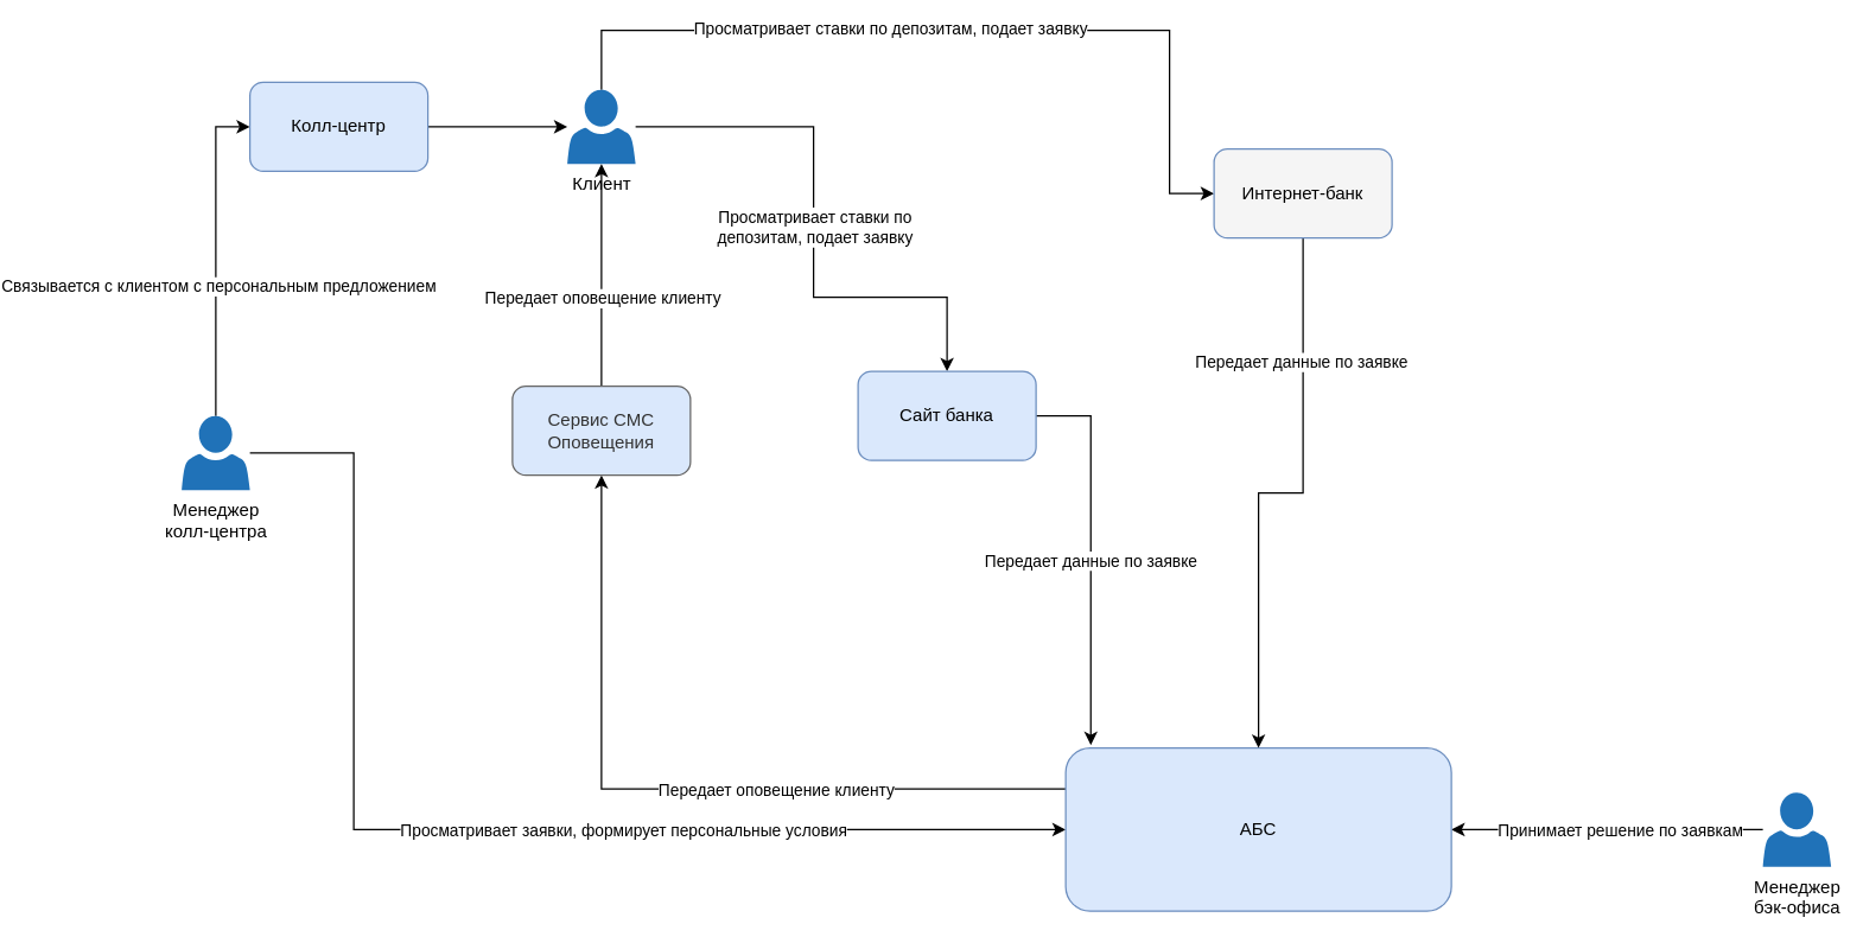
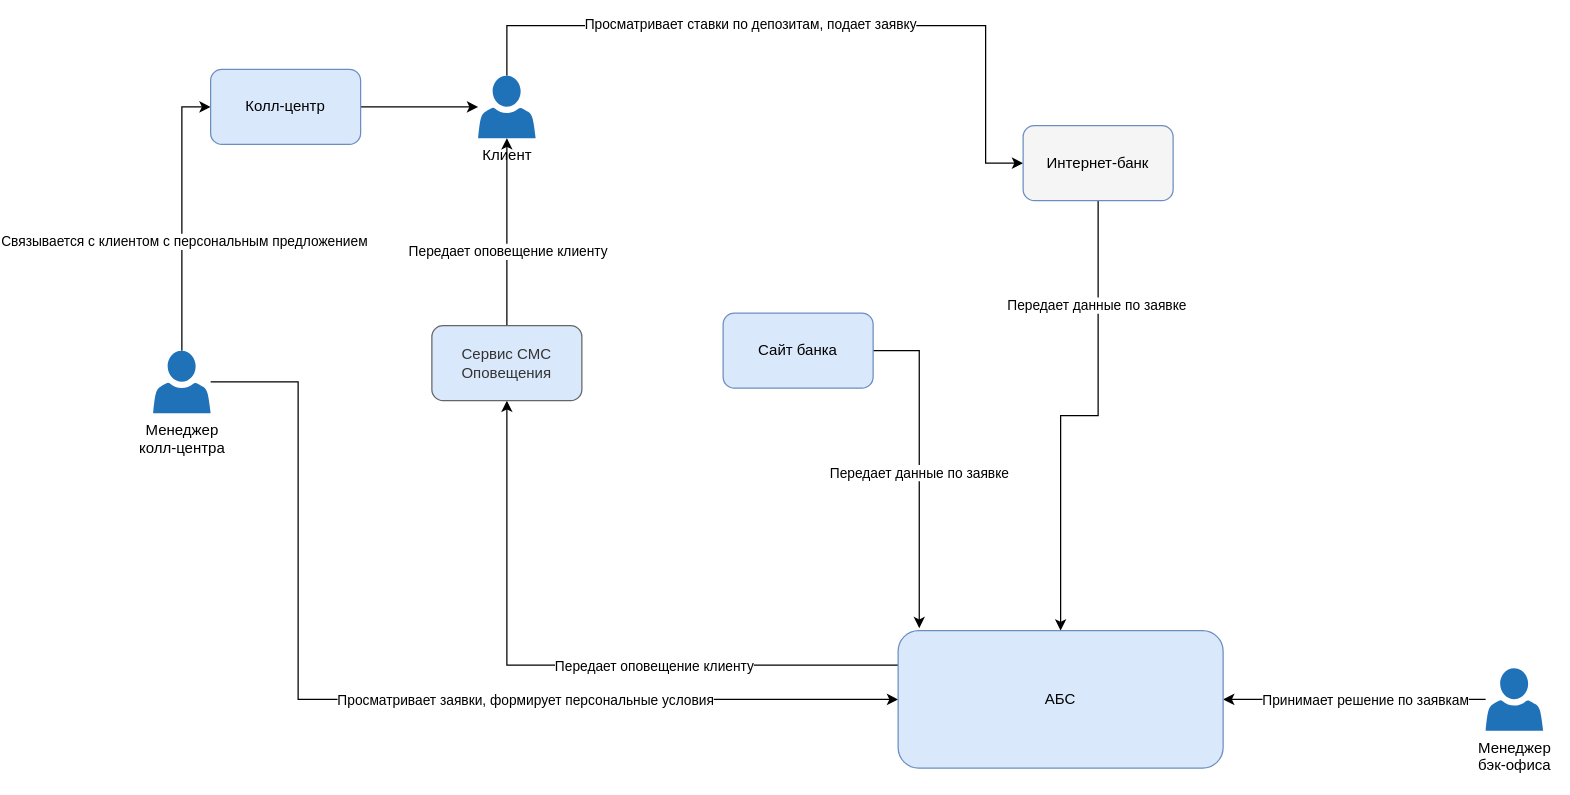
- <mxCell id="2" style="edgeStyle=orthogonalEdgeStyle;rounded=0;orthogonalLoop=1;jettySize=auto;html=1;entryX=0.5;entryY=0;entryDx=0;entryDy=0;" edge="1" parent="1" source="6" target="23"><mxGeometry relative="1" as="geometry"><Array as="points"><mxPoint x="446" y="85" /><mxPoint x="446" y="200" /><mxPoint x="536" y="200" /></Array></mxGeometry></mxCell>
- <mxCell id="3" value="Просматривает ставки по &lt;br&gt;депозитам, подает заявку" style="edgeLabel;html=1;align=center;verticalAlign=middle;resizable=0;points=[];" vertex="1" connectable="0" parent="2"><mxGeometry x="-0.236" relative="1" as="geometry"><mxPoint y="44" as="offset" /></mxGeometry></mxCell>
